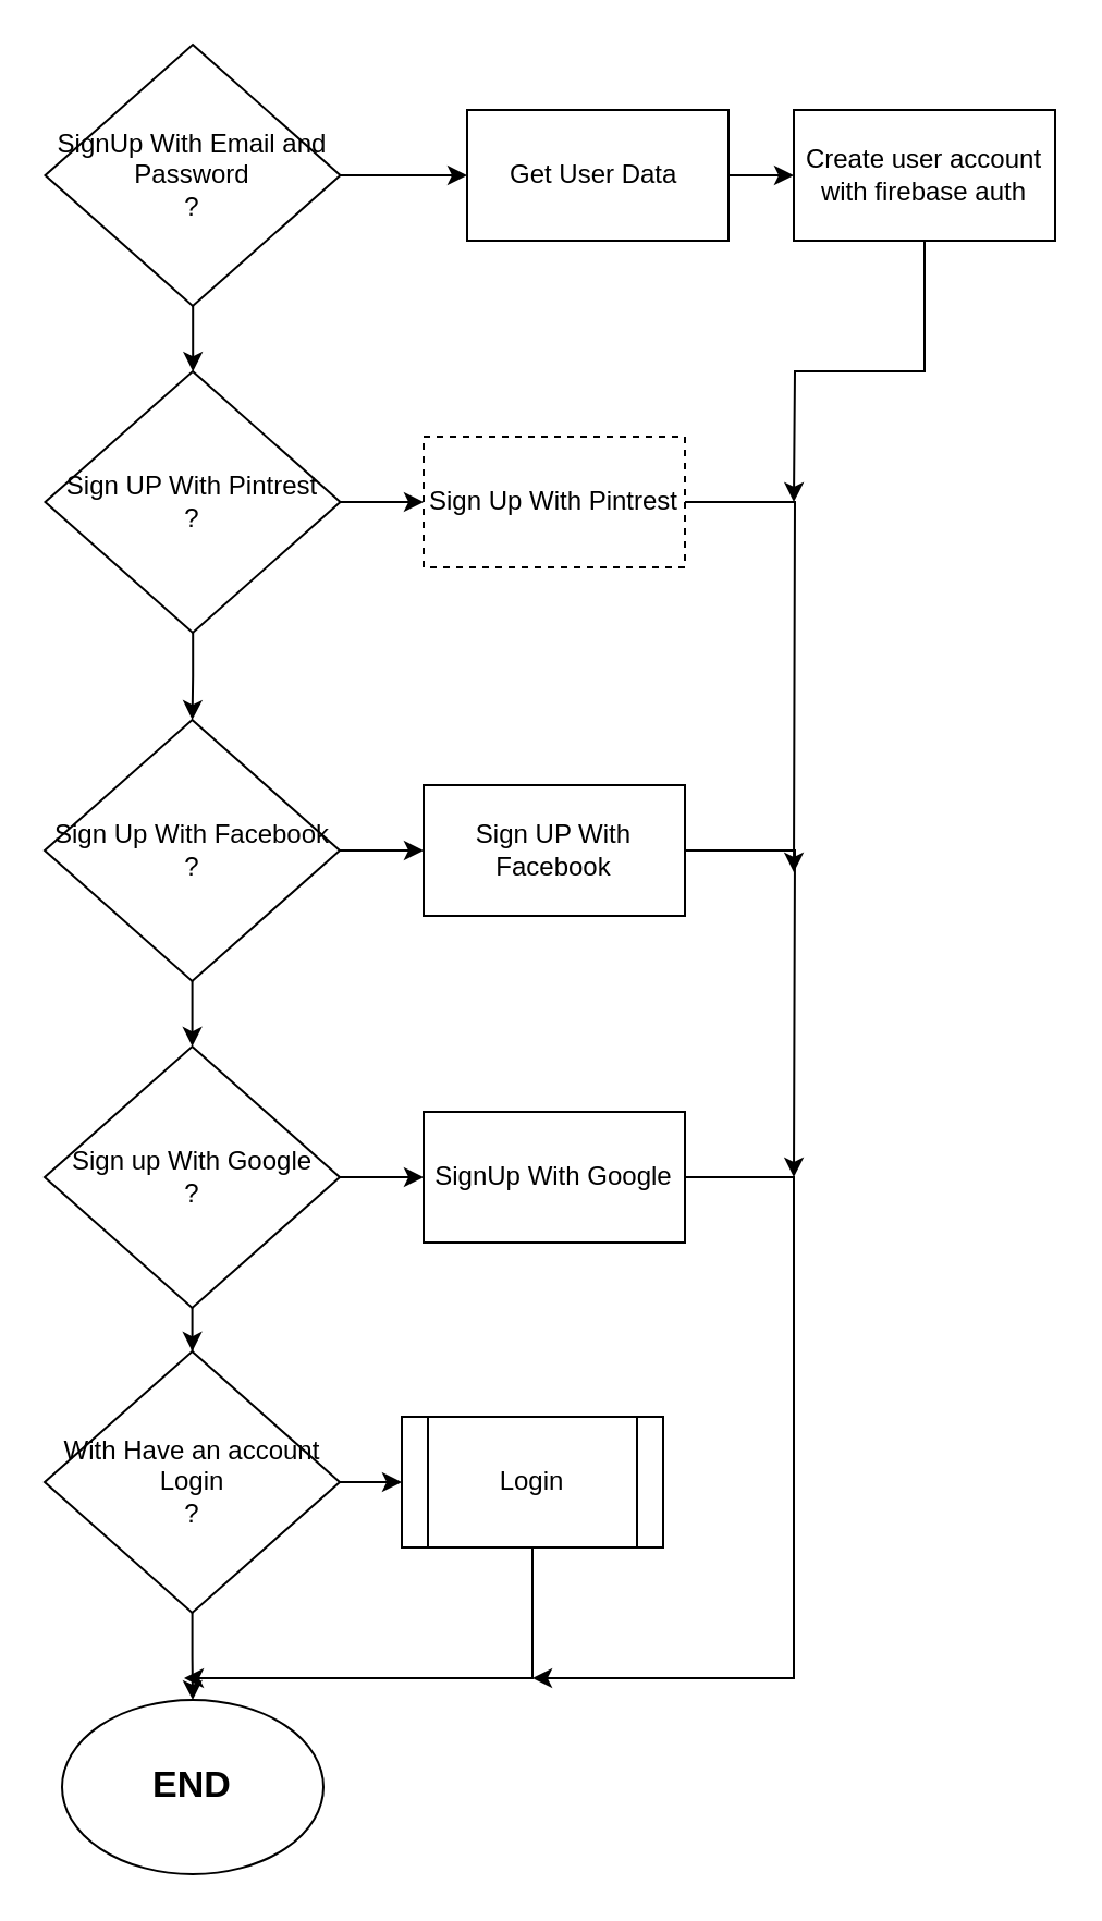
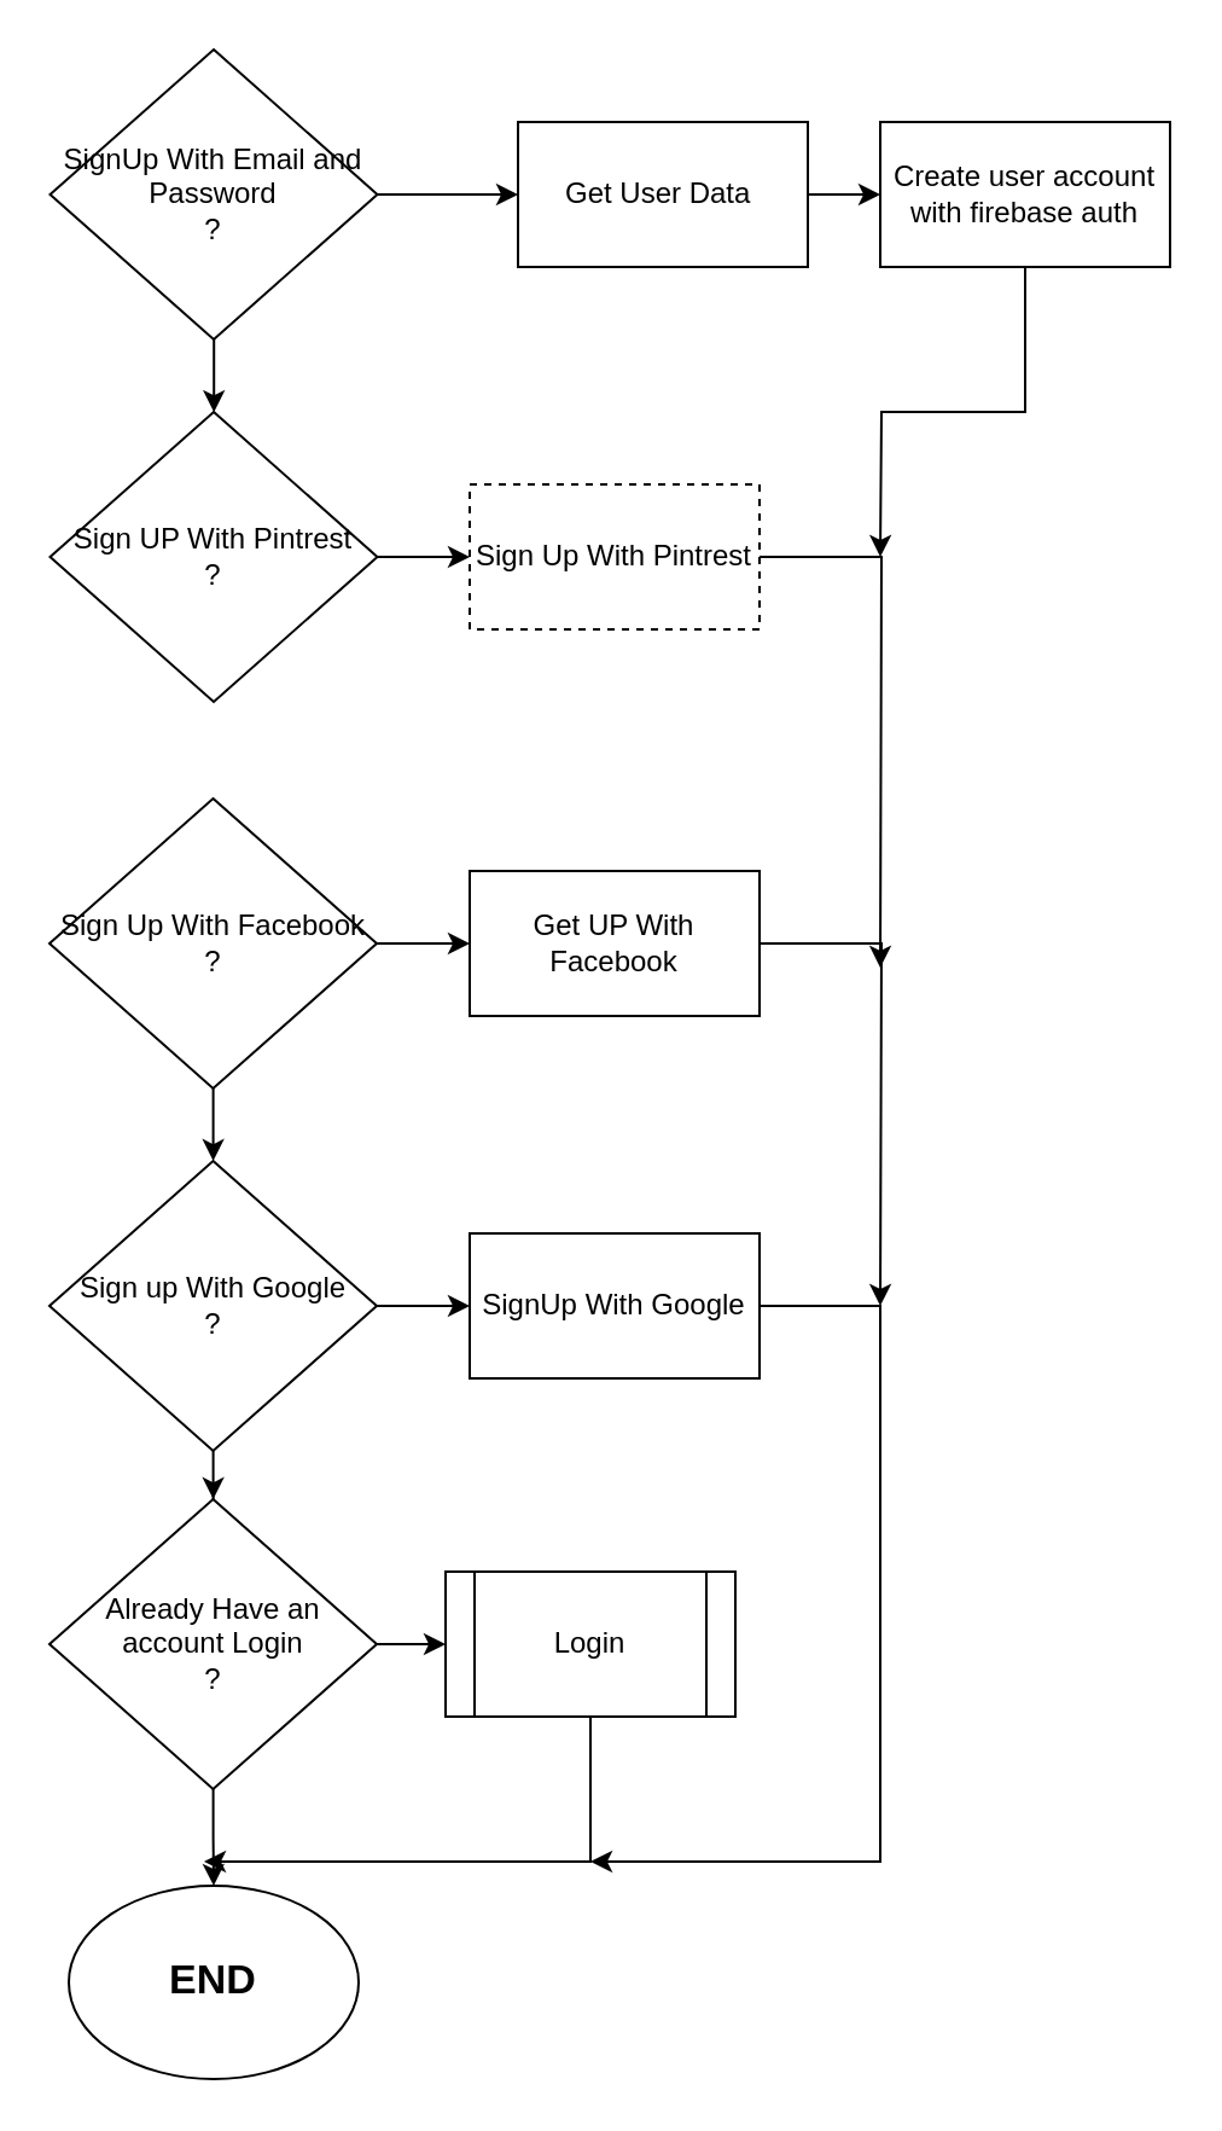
- <mxCell id="8" value="" style="edgeStyle=orthogonalEdgeStyle;rounded=0;orthogonalLoop=1;jettySize=auto;html=1;" edge="1" parent="1" source="9" target="14"><mxGeometry relative="1" as="geometry" /></mxCell>
- <mxCell id="16" value="Sign UP With Facebook" style="rounded=0;whiteSpace=wrap;html=1;" vertex="1" parent="1"><mxGeometry x="194" y="360" width="120" height="60" as="geometry" /></mxCell>
+ <mxCell id="16" value="Get UP With Facebook" style="rounded=0;whiteSpace=wrap;html=1;" vertex="1" parent="1"><mxGeometry x="194" y="360" width="120" height="60" as="geometry" /></mxCell>
- <mxCell id="26" value="With Have an account Login&lt;br&gt;?" style="rhombus;whiteSpace=wrap;html=1;" vertex="1" parent="1"><mxGeometry x="20" y="620" width="135.5" height="120" as="geometry" /></mxCell>
+ <mxCell id="26" value="Already Have an account Login&lt;br&gt;?" style="rhombus;whiteSpace=wrap;html=1;" vertex="1" parent="1"><mxGeometry x="20" y="620" width="135.5" height="120" as="geometry" /></mxCell>
